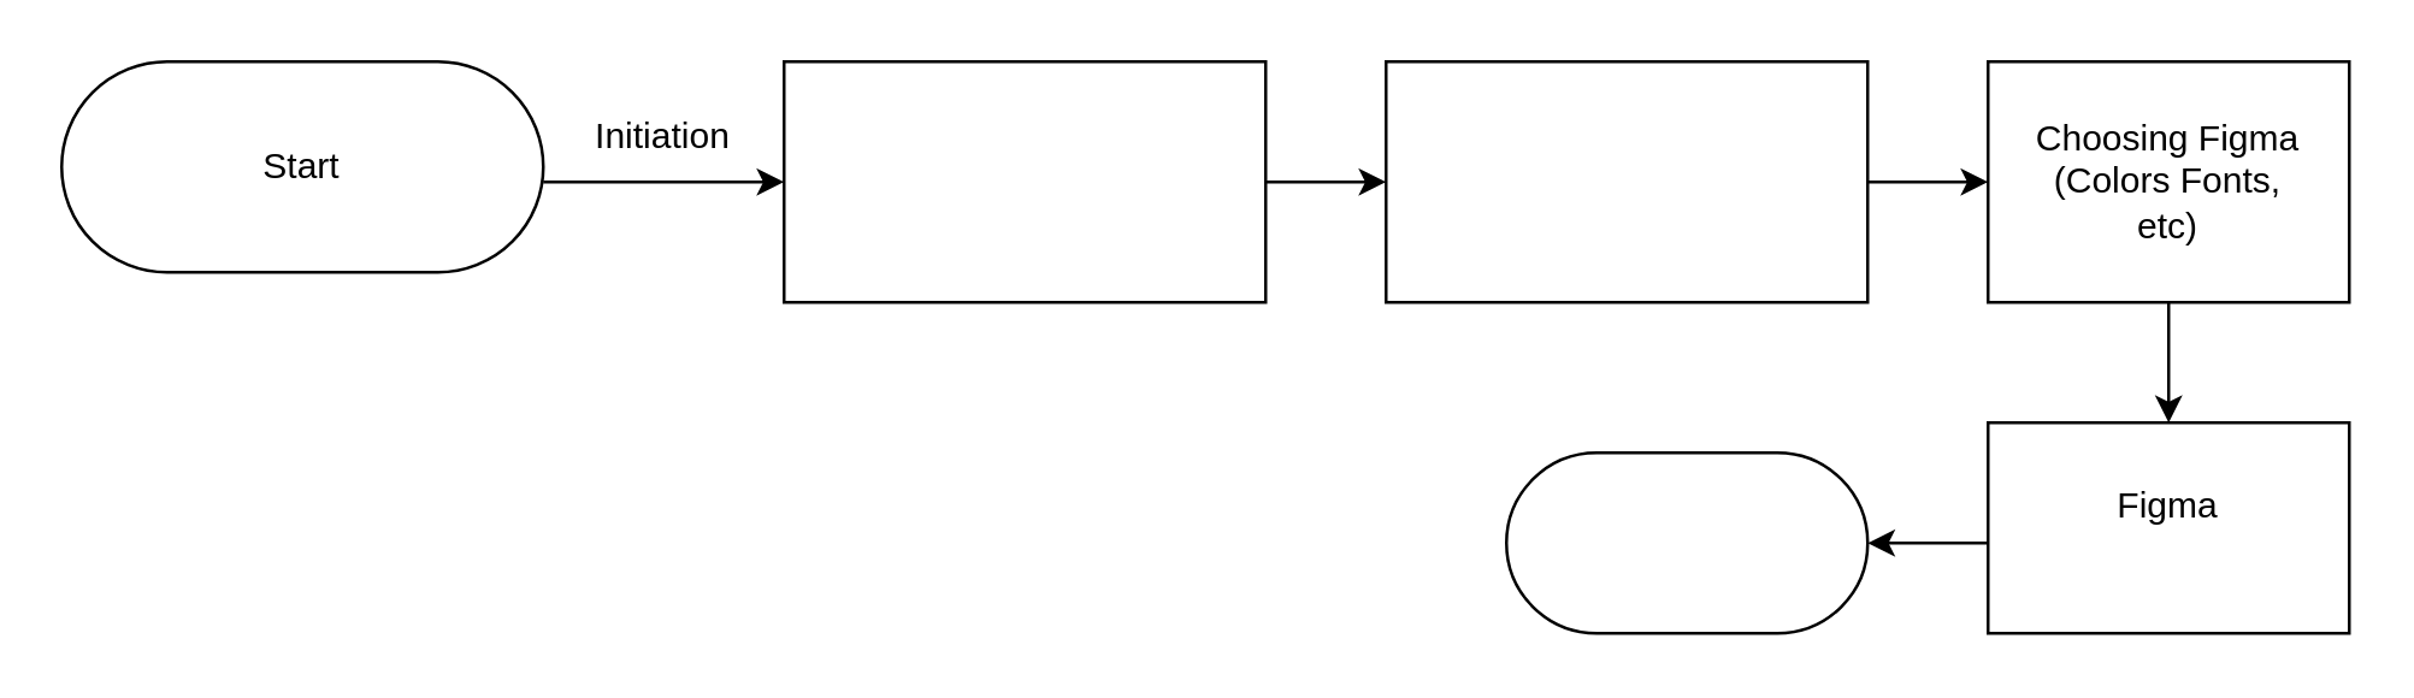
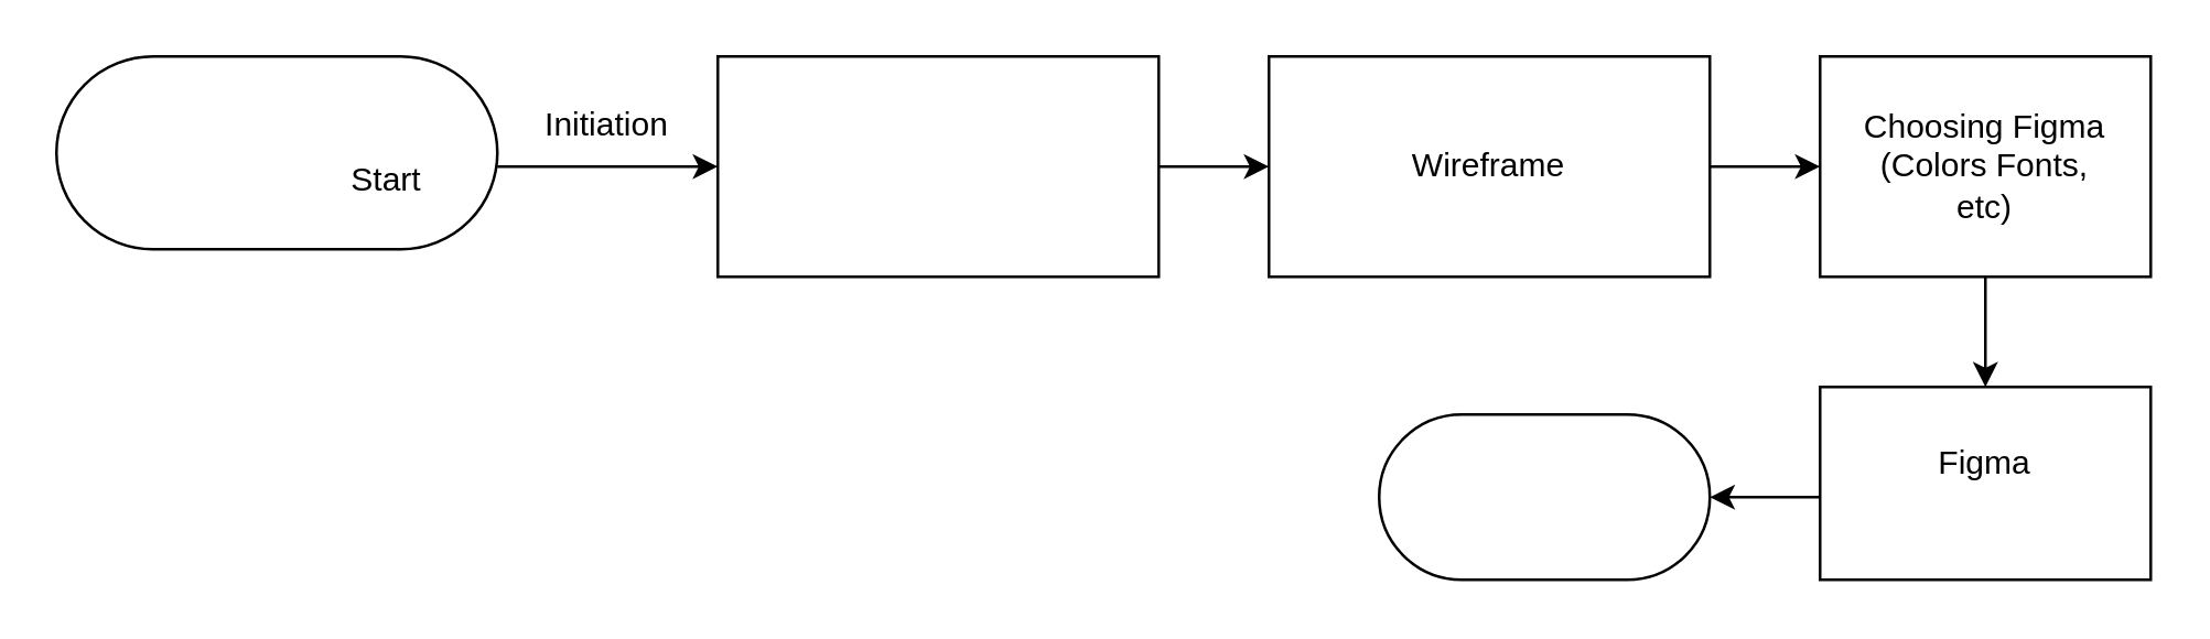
- <mxCell id="3" value="Start" style="text;strokeColor=none;align=center;fillColor=none;html=1;verticalAlign=middle;whiteSpace=wrap;rounded=0;" vertex="1" parent="1"><mxGeometry x="70" y="40" width="60" height="30" as="geometry" /></mxCell>
+ <mxCell id="3" value="Start" style="text;strokeColor=none;align=center;fillColor=none;html=1;verticalAlign=middle;whiteSpace=wrap;rounded=0;" vertex="1" parent="1"><mxGeometry x="110" y="50" width="60" height="30" as="geometry" /></mxCell>
+ <mxCell id="15" value="Wireframe" style="text;strokeColor=none;align=center;fillColor=none;html=1;verticalAlign=middle;whiteSpace=wrap;rounded=0;" vertex="1" parent="1"><mxGeometry x="510" y="45" width="60" height="30" as="geometry" /></mxCell>
